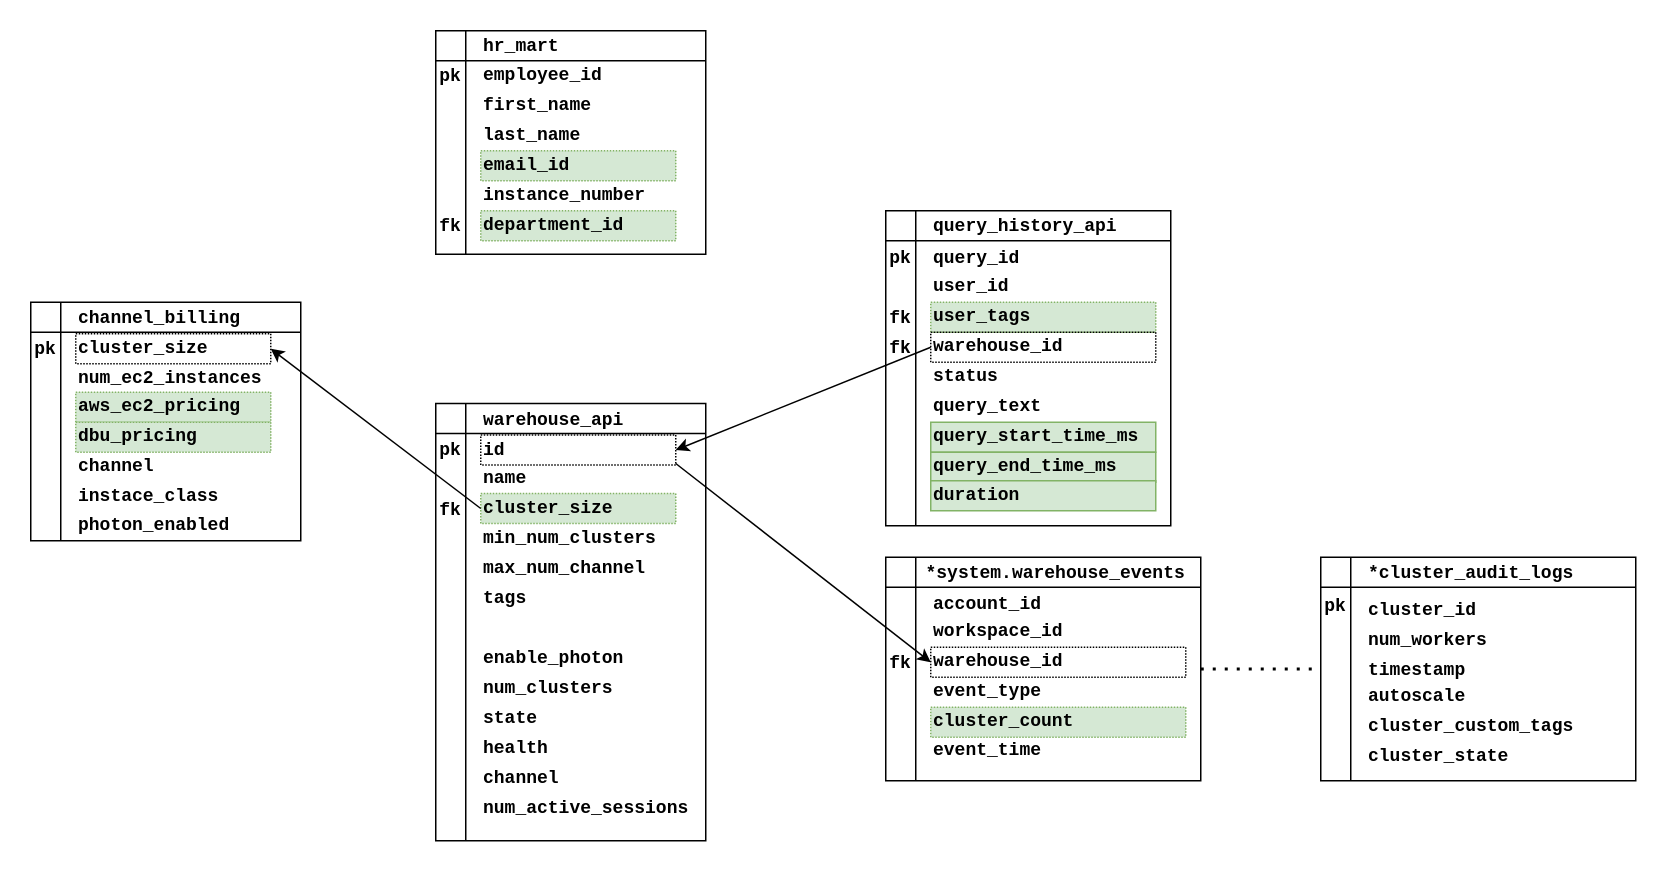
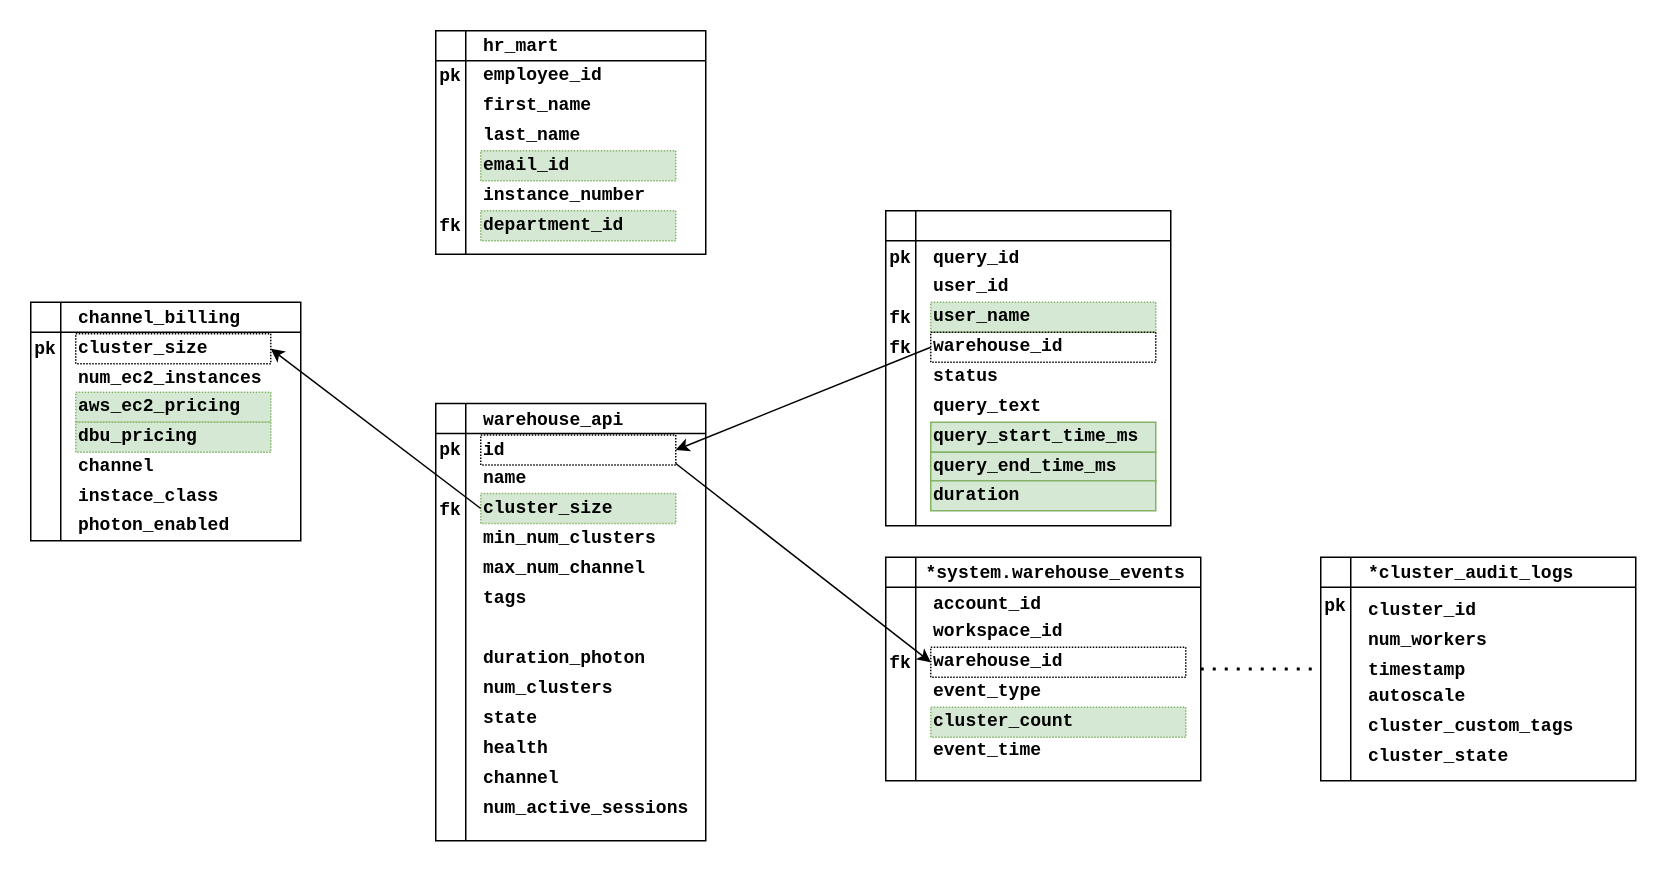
- <mxCell id="3" value="&lt;b&gt;&lt;font face=&quot;Courier New&quot;&gt;query_history_api&lt;/font&gt;&lt;/b&gt;" style="text;html=1;align=left;verticalAlign=middle;whiteSpace=wrap;rounded=0;" vertex="1" parent="1"><mxGeometry x="620" y="140" width="130" height="20" as="geometry" /></mxCell>
- <mxCell id="7" value="user_tags" style="text;html=1;align=left;verticalAlign=middle;whiteSpace=wrap;rounded=0;fontFamily=Courier New;fontStyle=1;strokeColor=#82b366;dashed=1;dashPattern=1 1;fillColor=#d5e8d4;" vertex="1" parent="1"><mxGeometry x="620" y="201" width="150" height="20" as="geometry" /></mxCell>
+ <mxCell id="7" value="user_name" style="text;html=1;align=left;verticalAlign=middle;whiteSpace=wrap;rounded=0;fontFamily=Courier New;fontStyle=1;strokeColor=#82b366;dashed=1;dashPattern=1 1;fillColor=#d5e8d4;" vertex="1" parent="1"><mxGeometry x="620" y="201" width="150" height="20" as="geometry" /></mxCell>
- <mxCell id="35" value="enable_photon" style="text;html=1;align=left;verticalAlign=middle;whiteSpace=wrap;rounded=0;fontFamily=Courier New;fontStyle=1" vertex="1" parent="1"><mxGeometry x="320" y="428.5" width="130" height="20" as="geometry" /></mxCell>
+ <mxCell id="35" value="duration_photon" style="text;html=1;align=left;verticalAlign=middle;whiteSpace=wrap;rounded=0;fontFamily=Courier New;fontStyle=1" vertex="1" parent="1"><mxGeometry x="320" y="428.5" width="130" height="20" as="geometry" /></mxCell>
